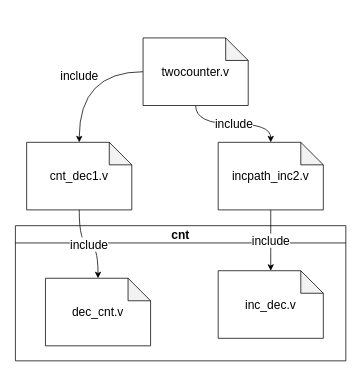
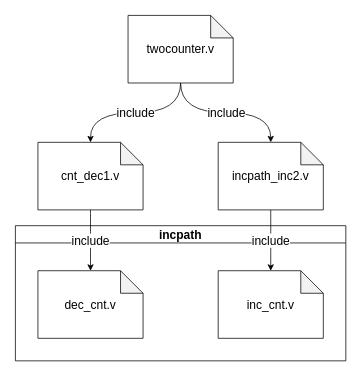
- <mxCell id="4" value="twocounter.v" style="shape=note;whiteSpace=wrap;html=1;backgroundOutline=1;darkOpacity=0.05;fontSize=16;" vertex="1" parent="1"><mxGeometry x="190" y="50" width="140" height="90" as="geometry" /></mxCell>
+ <mxCell id="4" value="twocounter.v" style="shape=note;whiteSpace=wrap;html=1;backgroundOutline=1;darkOpacity=0.05;fontSize=16;" vertex="1" parent="1"><mxGeometry x="170" y="20" width="140" height="90" as="geometry" /></mxCell>
- <mxCell id="5" value="cnt_dec1.v" style="shape=note;whiteSpace=wrap;html=1;backgroundOutline=1;darkOpacity=0.05;fontSize=16;" vertex="1" parent="1"><mxGeometry x="35" y="189" width="140" height="90" as="geometry" /></mxCell>
+ <mxCell id="5" value="cnt_dec1.v" style="shape=note;whiteSpace=wrap;html=1;backgroundOutline=1;darkOpacity=0.05;fontSize=16;" vertex="1" parent="1"><mxGeometry x="50" y="189" width="140" height="90" as="geometry" /></mxCell>
- <mxCell id="7" value="cnt" style="swimlane;fontSize=16;" vertex="1" parent="1"><mxGeometry x="20" y="300" width="440" height="180" as="geometry" /></mxCell>
+ <mxCell id="7" value="incpath" style="swimlane;fontSize=16;" vertex="1" parent="1"><mxGeometry x="20" y="300" width="440" height="180" as="geometry" /></mxCell>
- <mxCell id="9" value="inc_dec.v" style="shape=note;whiteSpace=wrap;html=1;backgroundOutline=1;darkOpacity=0.05;fontSize=16;" vertex="1" parent="7"><mxGeometry x="270" y="60" width="140" height="90" as="geometry" /></mxCell>
+ <mxCell id="9" value="inc_cnt.v" style="shape=note;whiteSpace=wrap;html=1;backgroundOutline=1;darkOpacity=0.05;fontSize=16;" vertex="1" parent="7"><mxGeometry x="270" y="60" width="140" height="90" as="geometry" /></mxCell>
- <mxCell id="8" value="dec_cnt.v" style="shape=note;whiteSpace=wrap;html=1;backgroundOutline=1;darkOpacity=0.05;fontSize=16;" vertex="1" parent="7"><mxGeometry x="40" y="70" width="140" height="90" as="geometry" /></mxCell>
+ <mxCell id="8" value="dec_cnt.v" style="shape=note;whiteSpace=wrap;html=1;backgroundOutline=1;darkOpacity=0.05;fontSize=16;" vertex="1" parent="7"><mxGeometry x="30" y="60" width="140" height="90" as="geometry" /></mxCell>
